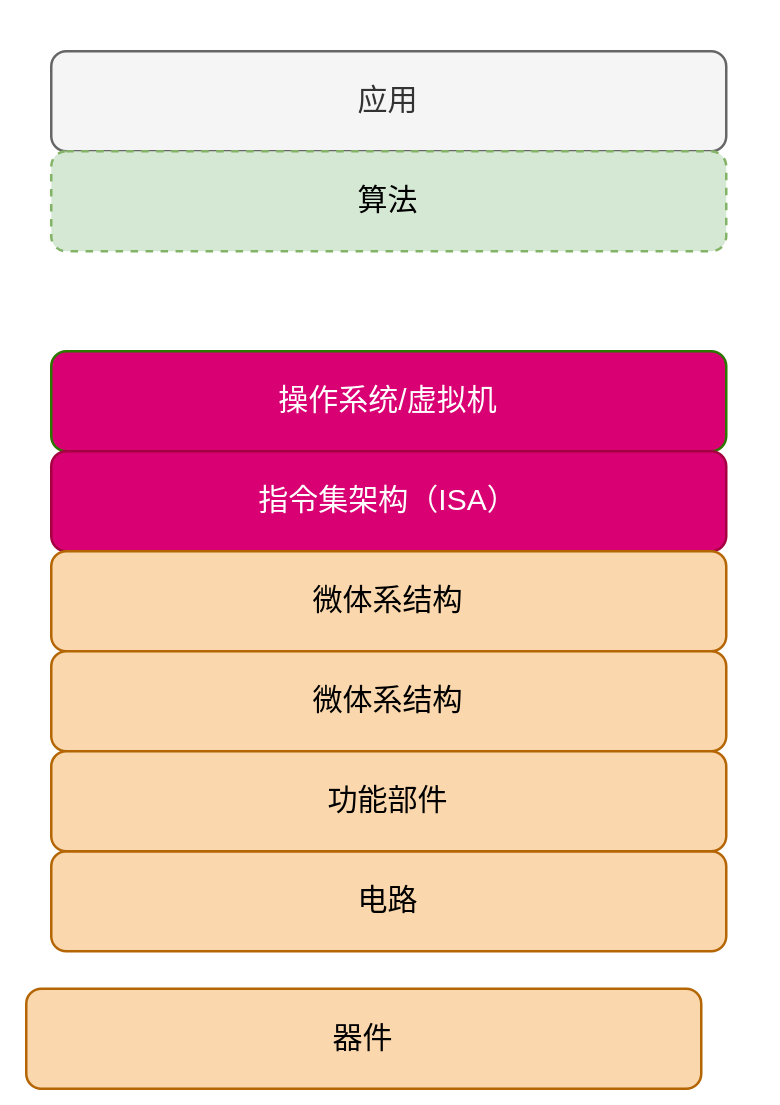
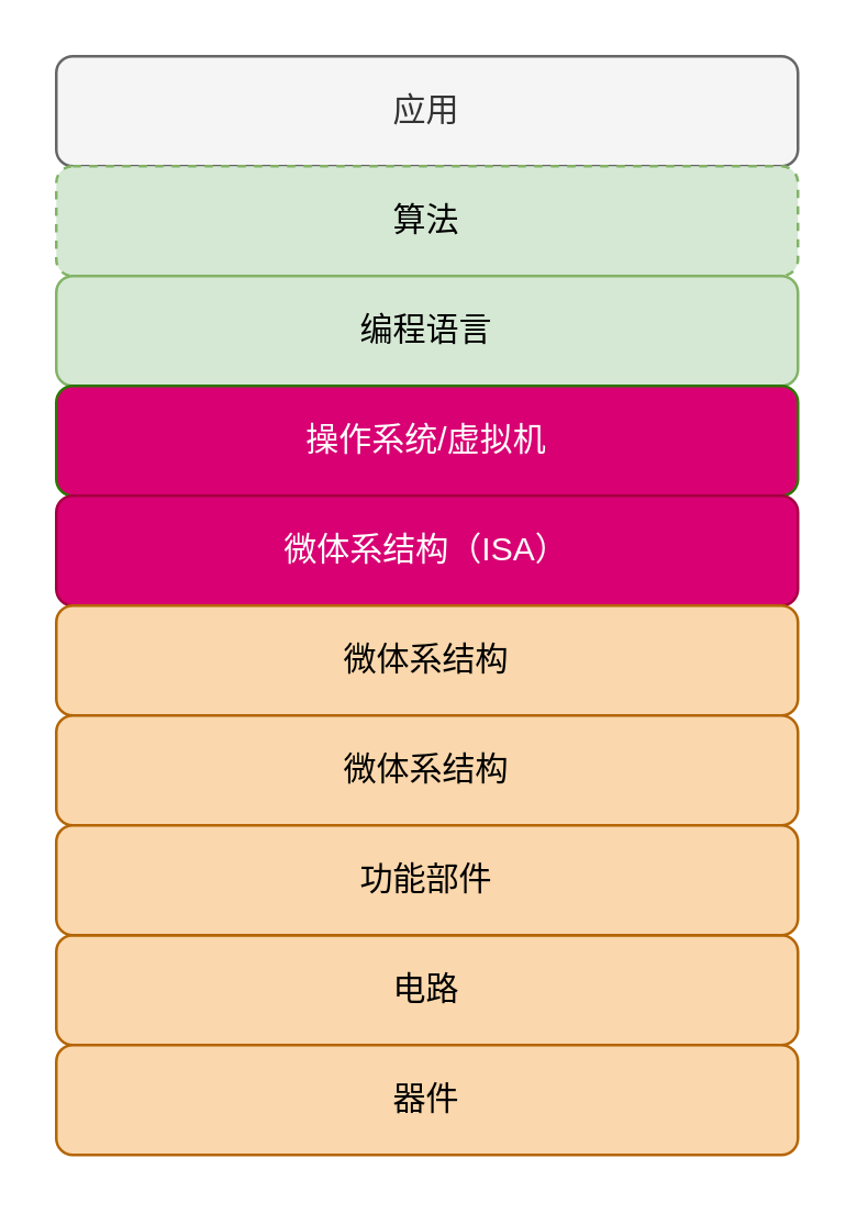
+ <mxCell id="4" value="编程语言" style="rounded=1;whiteSpace=wrap;html=1;fillColor=#d5e8d4;strokeColor=#82b366;" vertex="1" parent="1"><mxGeometry x="20" y="100" width="270" height="40" as="geometry" /></mxCell>
- <mxCell id="6" value="指令集架构（ISA）" style="rounded=1;whiteSpace=wrap;html=1;fillColor=#d80073;strokeColor=#A50040;fontColor=#ffffff;" vertex="1" parent="1"><mxGeometry x="20" y="180" width="270" height="40" as="geometry" /></mxCell>
+ <mxCell id="6" value="微体系结构（ISA）" style="rounded=1;whiteSpace=wrap;html=1;fillColor=#d80073;strokeColor=#A50040;fontColor=#ffffff;" vertex="1" parent="1"><mxGeometry x="20" y="180" width="270" height="40" as="geometry" /></mxCell>
- <mxCell id="11" value="器件" style="rounded=1;whiteSpace=wrap;html=1;fillColor=#fad7ac;strokeColor=#b46504;" vertex="1" parent="1"><mxGeometry x="10" y="395" width="270" height="40" as="geometry" /></mxCell>
+ <mxCell id="11" value="器件" style="rounded=1;whiteSpace=wrap;html=1;fillColor=#fad7ac;strokeColor=#b46504;" vertex="1" parent="1"><mxGeometry x="20" y="380" width="270" height="40" as="geometry" /></mxCell>
